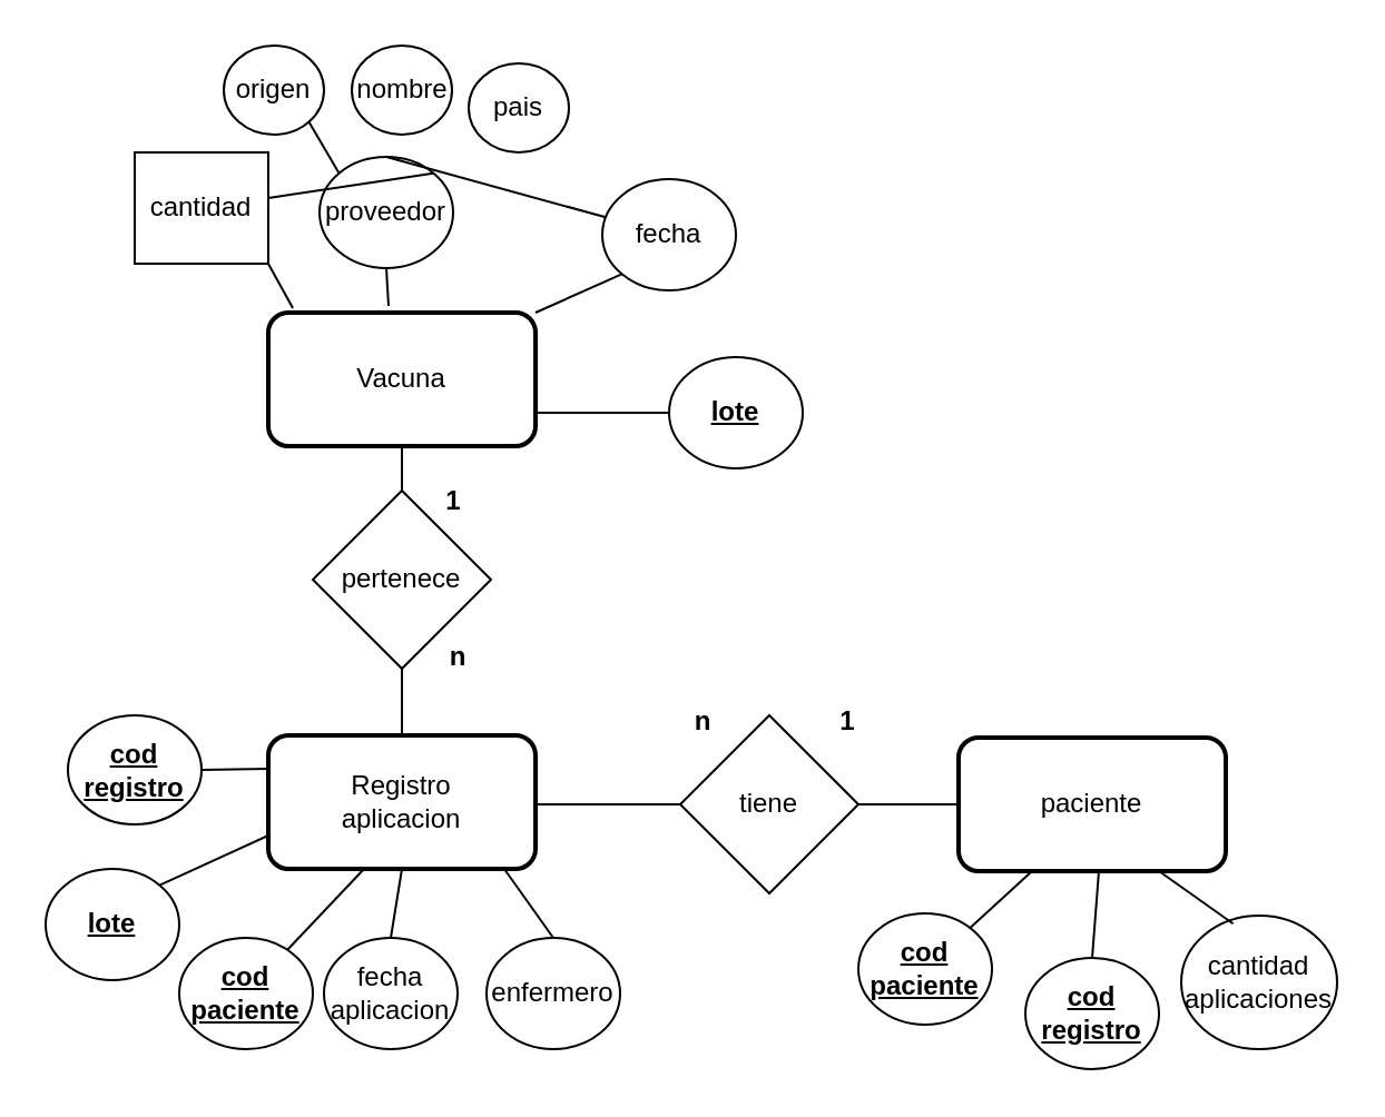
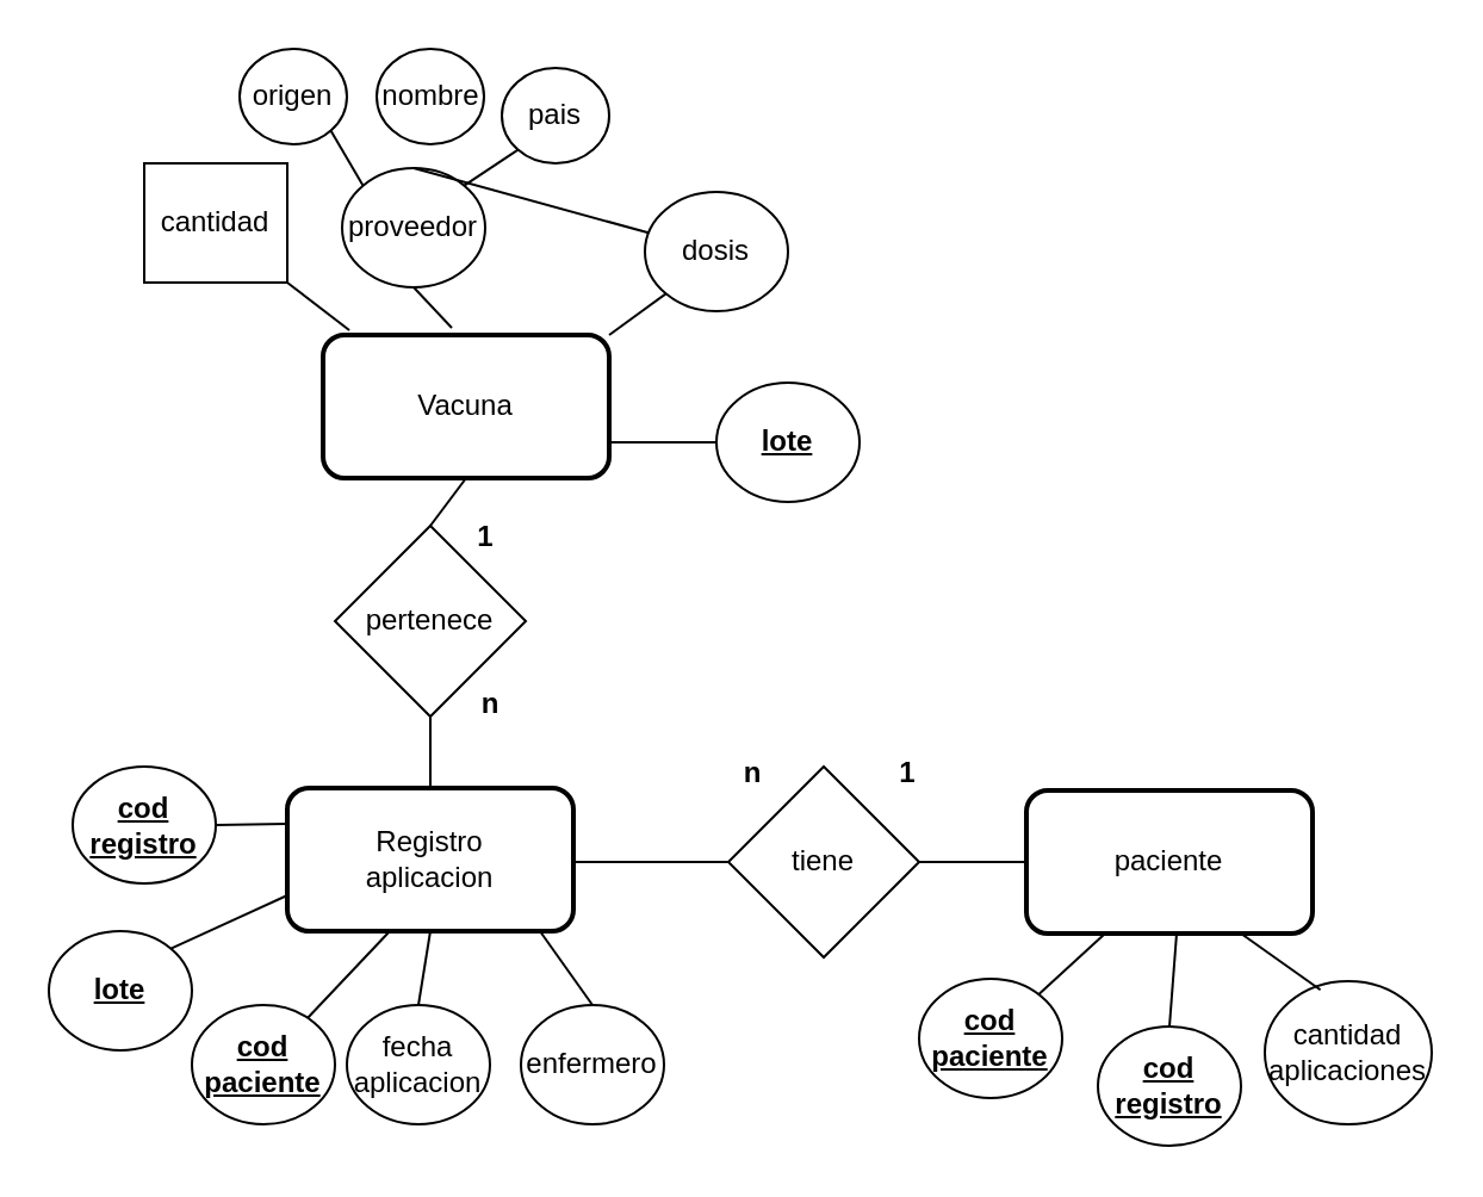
- <mxCell id="16" value="" style="endArrow=none;html=1;rounded=0;exitX=1;exitY=0;exitDx=0;exitDy=0;" edge="1" parent="1" source="9" target="2"><mxGeometry width="50" height="50" relative="1" as="geometry"><mxPoint x="170" y="210" as="sourcePoint" /><mxPoint x="220" y="160" as="targetPoint" /></mxGeometry></mxCell>
+ <mxCell id="16" value="" style="endArrow=none;html=1;rounded=0;entryX=0;entryY=1;entryDx=0;entryDy=0;exitX=1;exitY=0;exitDx=0;exitDy=0;" edge="1" parent="1" source="9" target="13"><mxGeometry width="50" height="50" relative="1" as="geometry"><mxPoint x="170" y="210" as="sourcePoint" /><mxPoint x="220" y="160" as="targetPoint" /></mxGeometry></mxCell>
- <mxCell id="6" value="fecha" style="ellipse;whiteSpace=wrap;html=1;" vertex="1" parent="1"><mxGeometry x="270" y="80" width="60" height="50" as="geometry" /></mxCell>
+ <mxCell id="6" value="dosis" style="ellipse;whiteSpace=wrap;html=1;" vertex="1" parent="1"><mxGeometry x="270" y="80" width="60" height="50" as="geometry" /></mxCell>
- <mxCell id="4" value="Vacuna" style="rounded=1;whiteSpace=wrap;html=1;strokeWidth=2;" vertex="1" parent="1"><mxGeometry x="120" y="140" width="120" height="60" as="geometry" /></mxCell>
+ <mxCell id="4" value="Vacuna" style="rounded=1;whiteSpace=wrap;html=1;strokeWidth=2;" vertex="1" parent="1"><mxGeometry x="135" y="140" width="120" height="60" as="geometry" /></mxCell>
